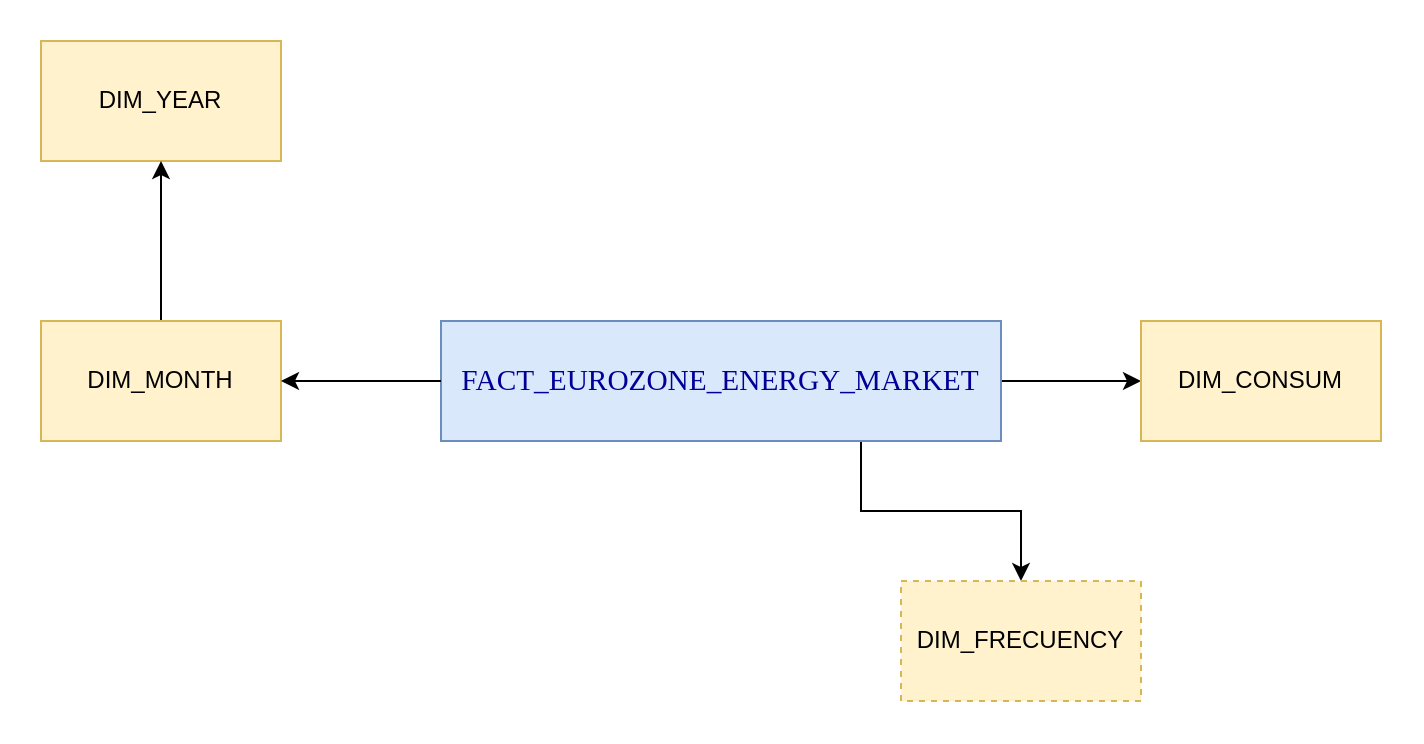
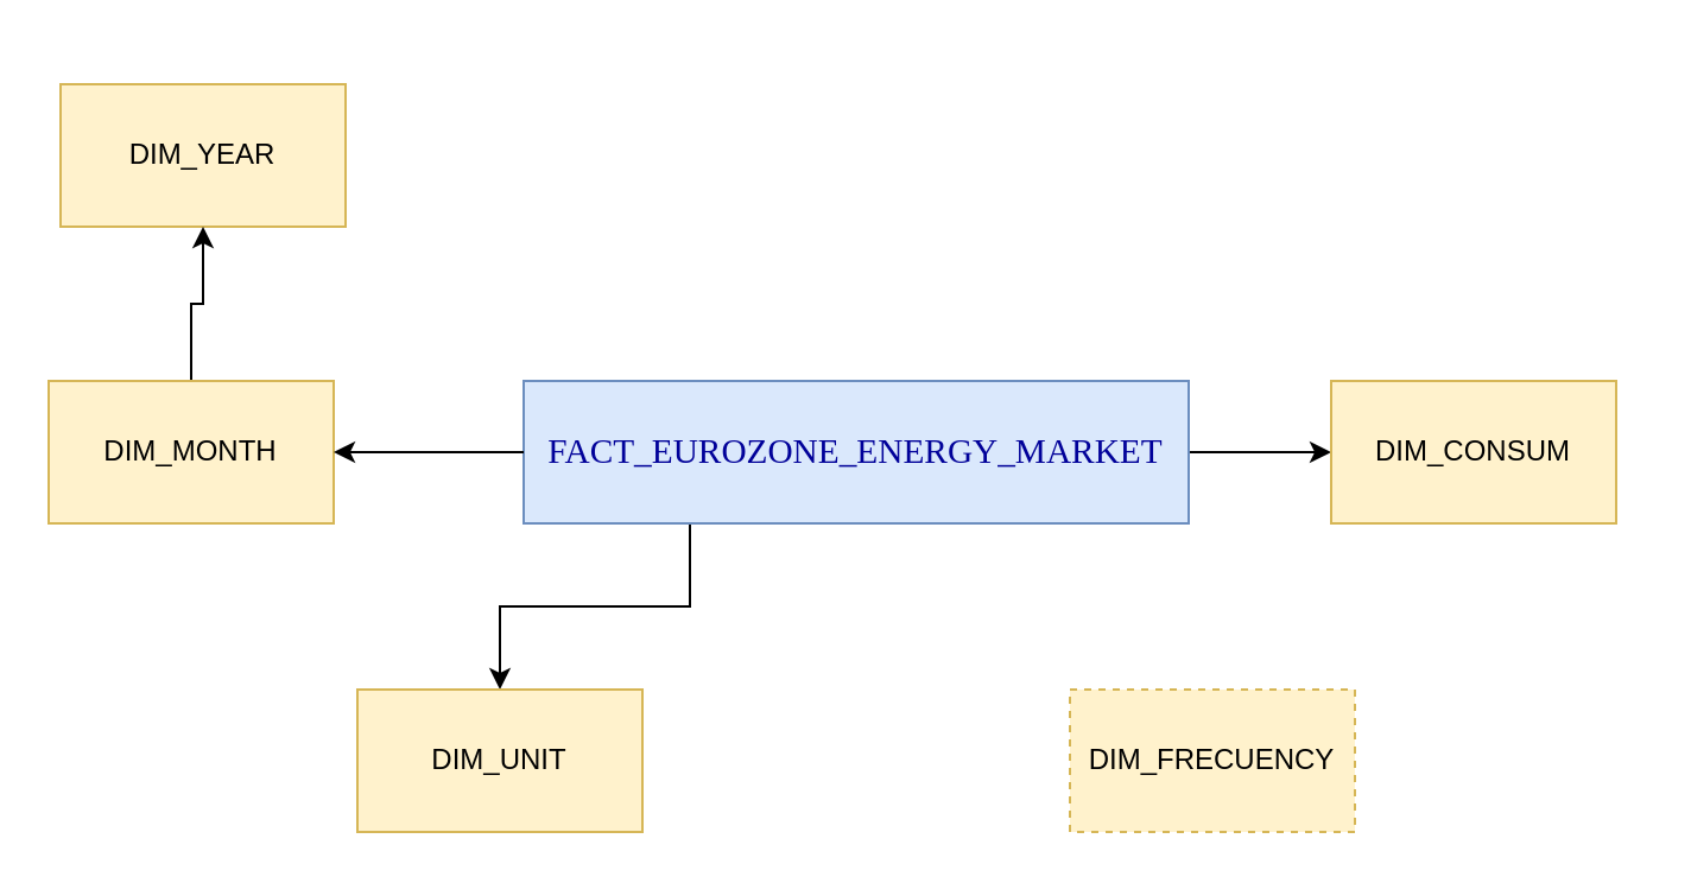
- <mxCell id="6" value="DIM_YEAR" style="rounded=0;whiteSpace=wrap;html=1;fillColor=#fff2cc;strokeColor=#d6b656;" vertex="1" parent="1"><mxGeometry x="20" y="20" width="120" height="60" as="geometry" /></mxCell>
+ <mxCell id="6" value="DIM_YEAR" style="rounded=0;whiteSpace=wrap;html=1;fillColor=#fff2cc;strokeColor=#d6b656;" vertex="1" parent="1"><mxGeometry x="25" y="35" width="120" height="60" as="geometry" /></mxCell>
- <mxCell id="9" value="DIM_CONSUM" style="rounded=0;whiteSpace=wrap;html=1;fillColor=#fff2cc;strokeColor=#d6b656;" vertex="1" parent="1"><mxGeometry x="570" y="160" width="120" height="60" as="geometry" /></mxCell>
+ <mxCell id="9" value="DIM_CONSUM" style="rounded=0;whiteSpace=wrap;html=1;fillColor=#fff2cc;strokeColor=#d6b656;" vertex="1" parent="1"><mxGeometry x="560" y="160" width="120" height="60" as="geometry" /></mxCell>
+ <mxCell id="3" style="edgeStyle=orthogonalEdgeStyle;rounded=0;orthogonalLoop=1;jettySize=auto;html=1;exitX=0.25;exitY=1;exitDx=0;exitDy=0;entryX=0.5;entryY=0;entryDx=0;entryDy=0;" edge="1" parent="1" source="5" target="10"><mxGeometry relative="1" as="geometry" /></mxCell>
- <mxCell id="4" style="edgeStyle=orthogonalEdgeStyle;rounded=0;orthogonalLoop=1;jettySize=auto;html=1;exitX=0.75;exitY=1;exitDx=0;exitDy=0;entryX=0.5;entryY=0;entryDx=0;entryDy=0;" edge="1" parent="1" source="5" target="11"><mxGeometry relative="1" as="geometry" /></mxCell>
+ <mxCell id="10" value="DIM_UNIT" style="rounded=0;whiteSpace=wrap;html=1;fillColor=#fff2cc;strokeColor=#d6b656;" vertex="1" parent="1"><mxGeometry x="150" y="290" width="120" height="60" as="geometry" /></mxCell>
